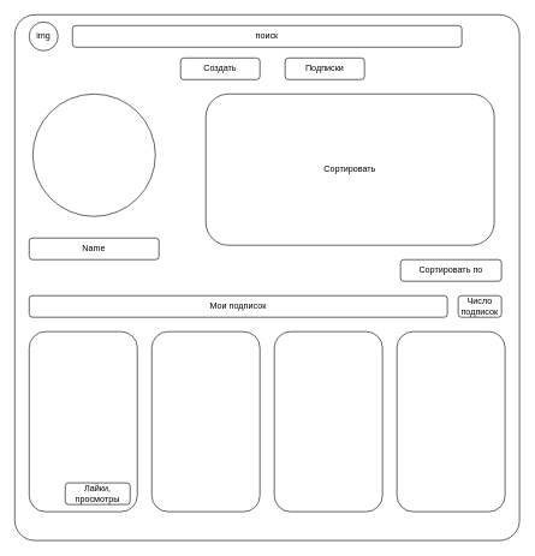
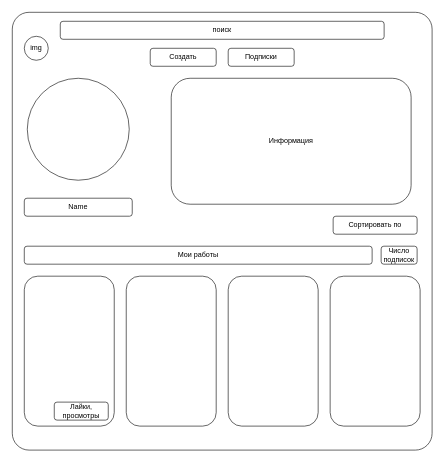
- <mxCell id="3" value="img" style="ellipse;whiteSpace=wrap;html=1;aspect=fixed;" parent="1" vertex="1"><mxGeometry x="40" y="30" width="40" height="40" as="geometry" /></mxCell>
+ <mxCell id="3" value="img" style="ellipse;whiteSpace=wrap;html=1;aspect=fixed;" parent="1" vertex="1"><mxGeometry x="40" y="60" width="40" height="40" as="geometry" /></mxCell>
- <mxCell id="6" value="Подписки" style="rounded=1;whiteSpace=wrap;html=1;" parent="1" vertex="1"><mxGeometry x="395" y="80" width="110" height="30" as="geometry" /></mxCell>
+ <mxCell id="6" value="Подписки" style="rounded=1;whiteSpace=wrap;html=1;" parent="1" vertex="1"><mxGeometry x="380" y="80" width="110" height="30" as="geometry" /></mxCell>
- <mxCell id="15" value="Сортировать" style="rounded=1;whiteSpace=wrap;html=1;" vertex="1" parent="1"><mxGeometry x="285" y="130" width="400" height="210" as="geometry" /></mxCell>
+ <mxCell id="15" value="Информация" style="rounded=1;whiteSpace=wrap;html=1;" vertex="1" parent="1"><mxGeometry x="285" y="130" width="400" height="210" as="geometry" /></mxCell>
- <mxCell id="10" value="Мои подписок" style="rounded=1;whiteSpace=wrap;html=1;" vertex="1" parent="1"><mxGeometry x="40" y="410" width="580" height="30" as="geometry" /></mxCell>
+ <mxCell id="10" value="Мои работы" style="rounded=1;whiteSpace=wrap;html=1;" vertex="1" parent="1"><mxGeometry x="40" y="410" width="580" height="30" as="geometry" /></mxCell>
